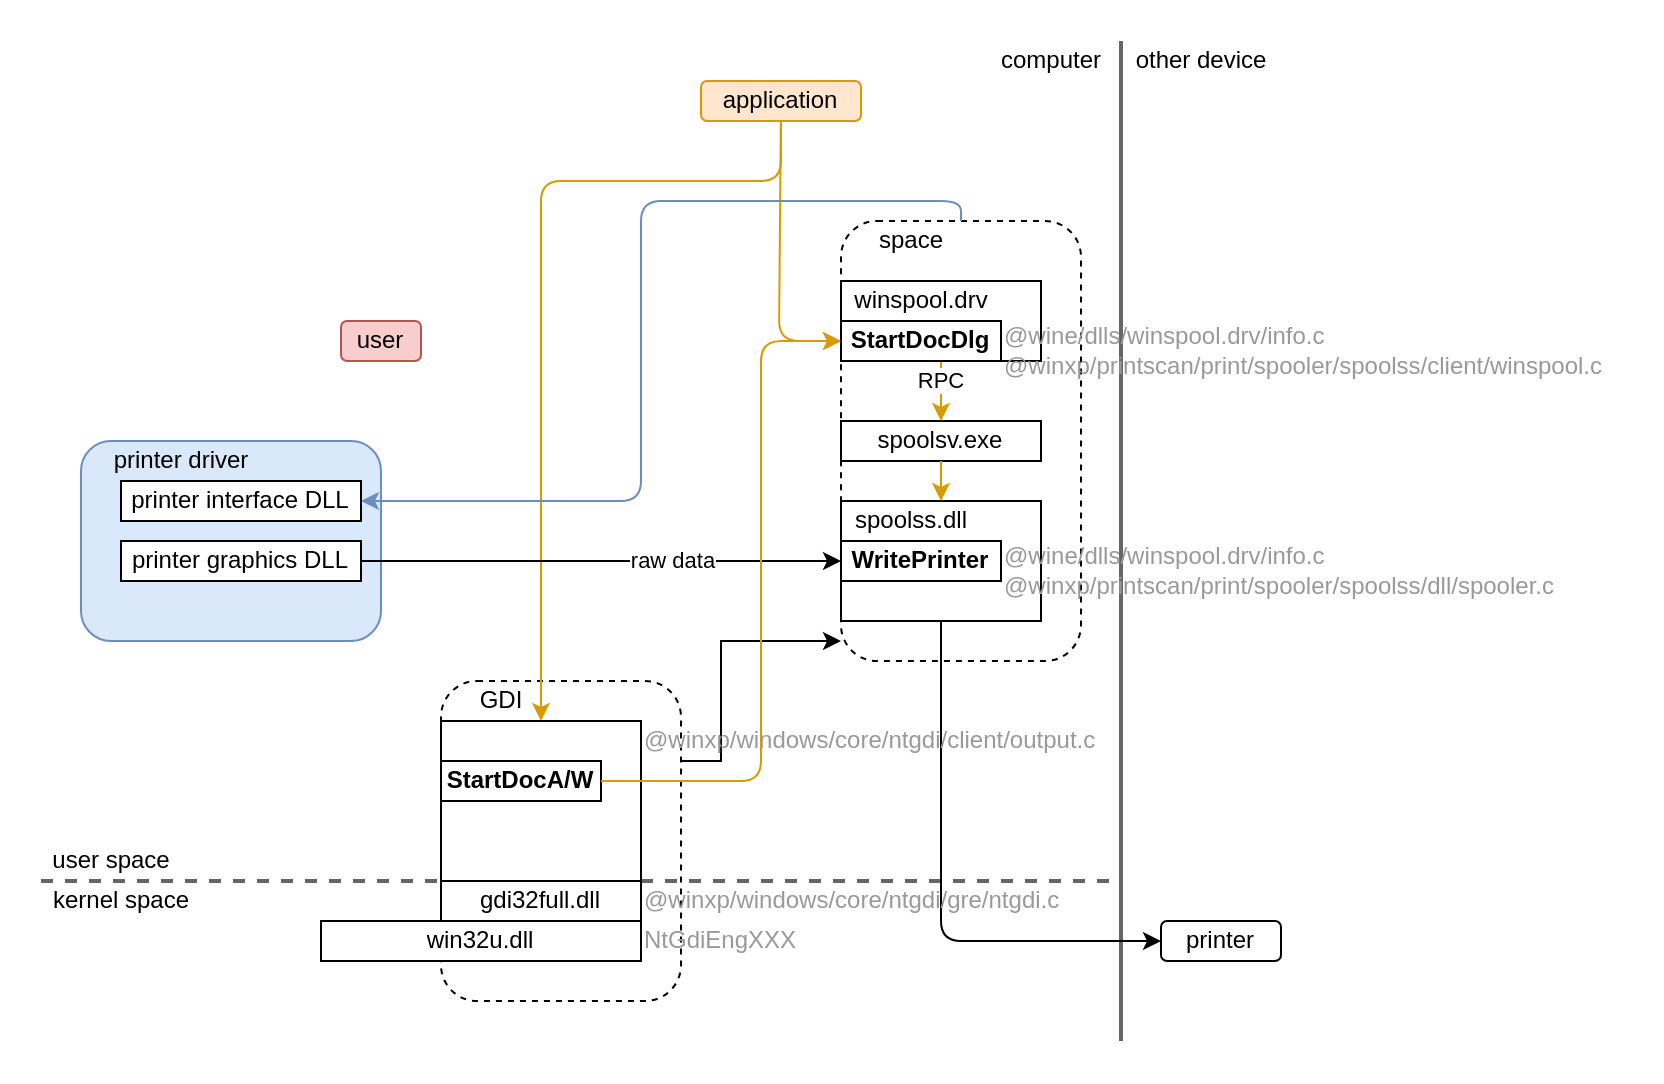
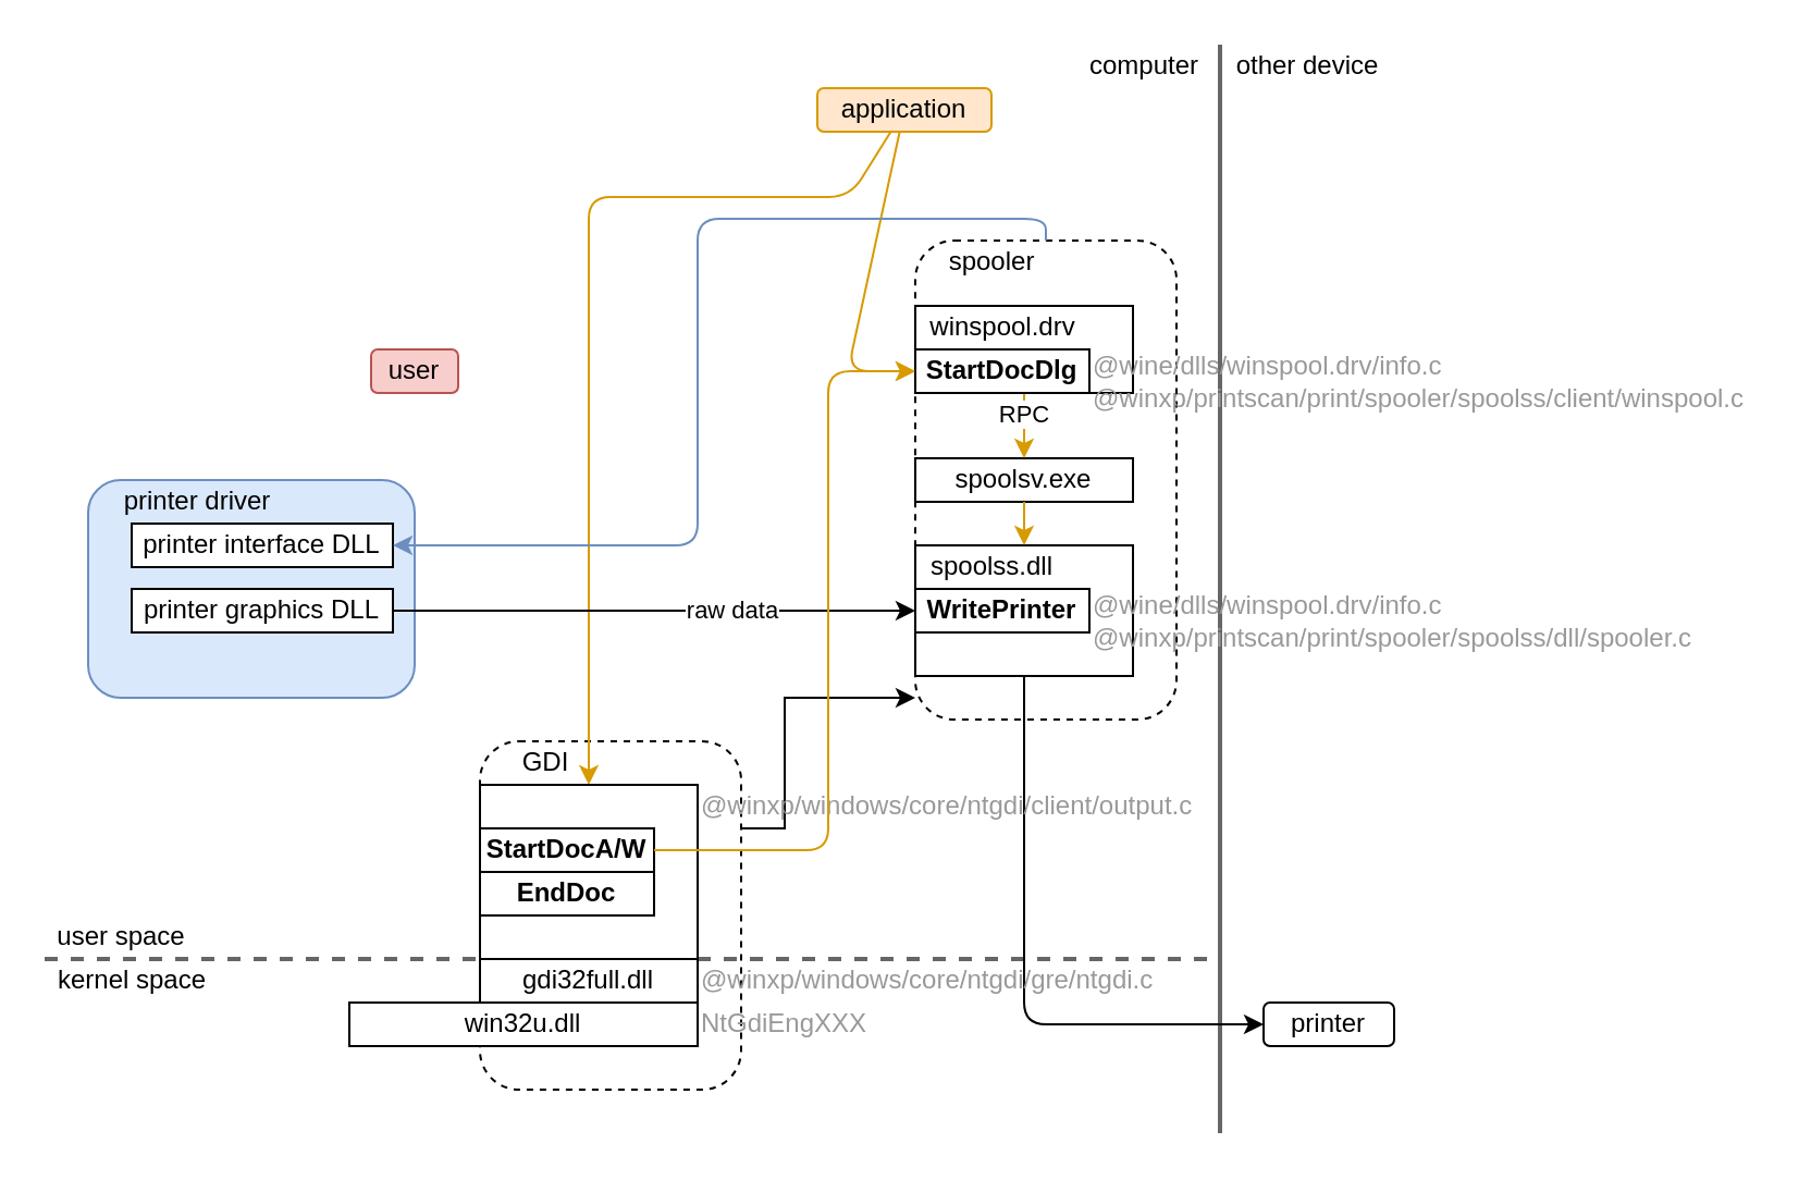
- <mxCell id="14" value="application" style="rounded=1;whiteSpace=wrap;html=1;fillColor=#ffe6cc;strokeColor=#d79b00;" parent="1" vertex="1"><mxGeometry x="350" y="40" width="80" height="20" as="geometry" /></mxCell>
+ <mxCell id="14" value="application" style="rounded=1;whiteSpace=wrap;html=1;fillColor=#ffe6cc;strokeColor=#d79b00;" parent="1" vertex="1"><mxGeometry x="375" y="40" width="80" height="20" as="geometry" /></mxCell>
- <mxCell id="28" value="&lt;span&gt;space&lt;/span&gt;" style="text;html=1;align=center;verticalAlign=middle;resizable=0;points=[];autosize=1;" parent="1" vertex="1"><mxGeometry x="430" y="110" width="50" height="20" as="geometry" /></mxCell>
+ <mxCell id="28" value="&lt;span&gt;spooler&lt;/span&gt;" style="text;html=1;align=center;verticalAlign=middle;resizable=0;points=[];autosize=1;" parent="1" vertex="1"><mxGeometry x="430" y="110" width="50" height="20" as="geometry" /></mxCell>
+ <mxCell id="35" value="&lt;b&gt;EndDoc&lt;/b&gt;" style="rounded=0;whiteSpace=wrap;html=1;" parent="1" vertex="1"><mxGeometry x="220" y="400" width="80" height="20" as="geometry" /></mxCell>
